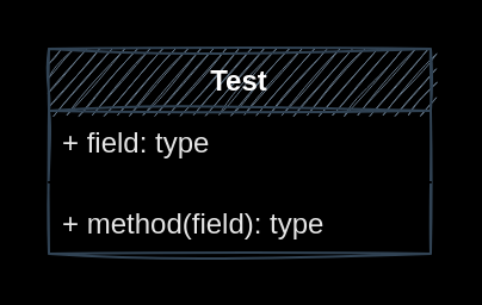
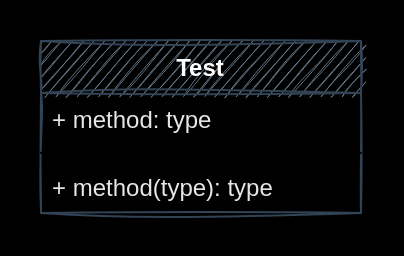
- <mxCell id="3" value="+ field: type" style="text;strokeColor=none;fillColor=none;align=left;verticalAlign=top;spacingLeft=4;spacingRight=4;overflow=hidden;rotatable=0;points=[[0,0.5],[1,0.5]];portConstraint=eastwest;sketch=1;fontColor=#E6E6E6;" parent="2" vertex="1"><mxGeometry y="26" width="160" height="26" as="geometry" /></mxCell>
+ <mxCell id="3" value="+ method: type" style="text;strokeColor=none;fillColor=none;align=left;verticalAlign=top;spacingLeft=4;spacingRight=4;overflow=hidden;rotatable=0;points=[[0,0.5],[1,0.5]];portConstraint=eastwest;sketch=1;fontColor=#E6E6E6;" parent="2" vertex="1"><mxGeometry y="26" width="160" height="26" as="geometry" /></mxCell>
- <mxCell id="5" value="+ method(field): type" style="text;strokeColor=none;fillColor=none;align=left;verticalAlign=top;spacingLeft=4;spacingRight=4;overflow=hidden;rotatable=0;points=[[0,0.5],[1,0.5]];portConstraint=eastwest;sketch=1;fontColor=#E6E6E6;" parent="2" vertex="1"><mxGeometry y="60" width="160" height="26" as="geometry" /></mxCell>
+ <mxCell id="5" value="+ method(type): type" style="text;strokeColor=none;fillColor=none;align=left;verticalAlign=top;spacingLeft=4;spacingRight=4;overflow=hidden;rotatable=0;points=[[0,0.5],[1,0.5]];portConstraint=eastwest;sketch=1;fontColor=#E6E6E6;" parent="2" vertex="1"><mxGeometry y="60" width="160" height="26" as="geometry" /></mxCell>
